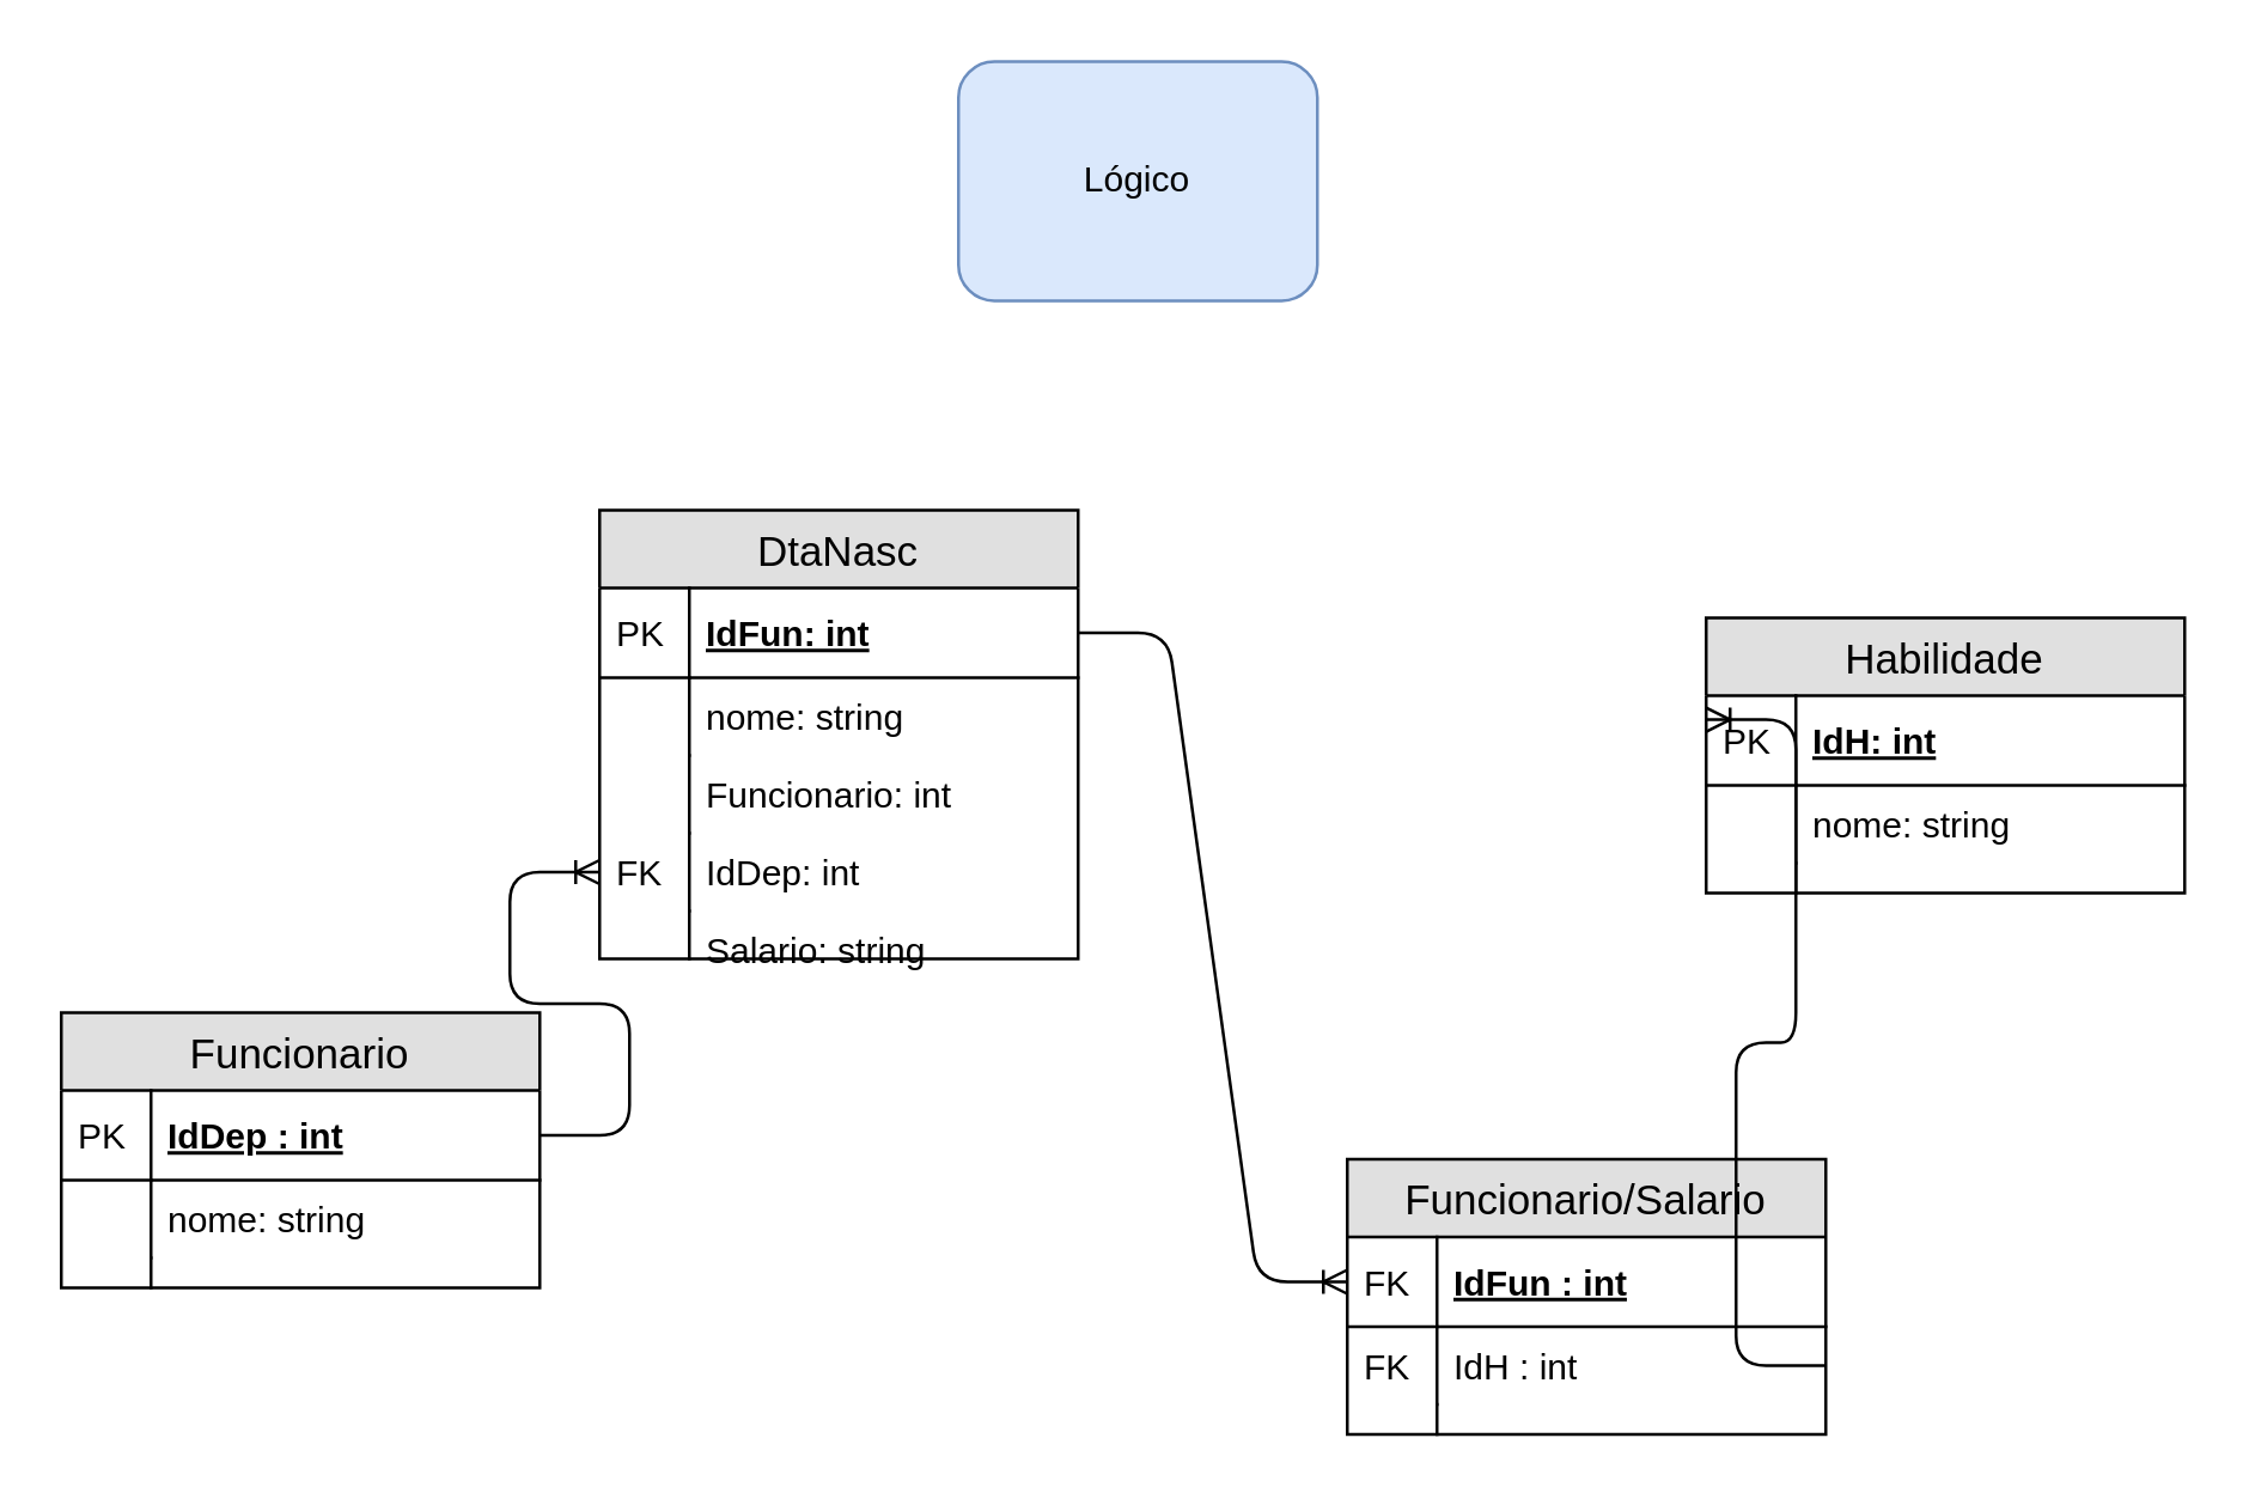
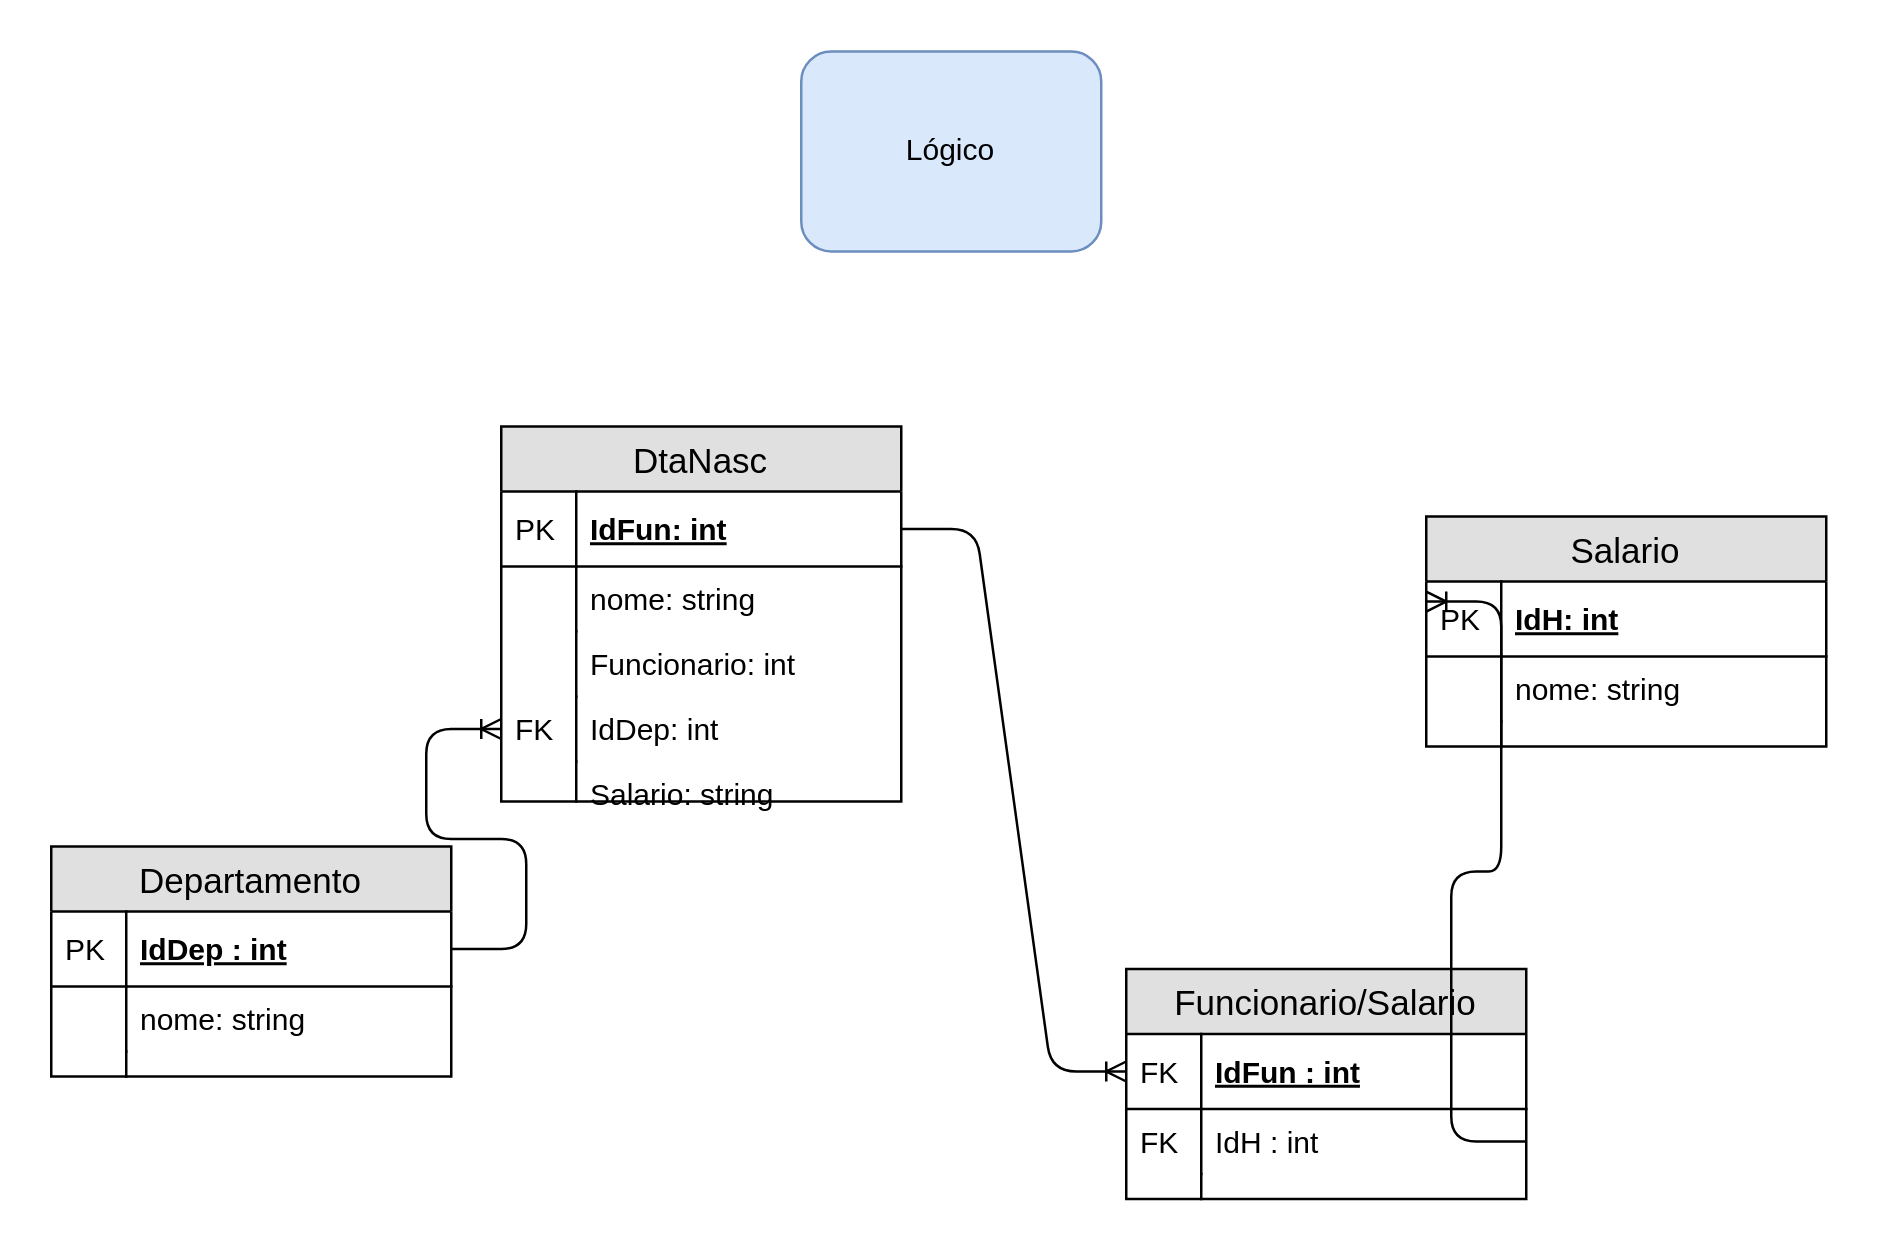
- <mxCell id="21" value="Habilidade" style="swimlane;fontStyle=0;childLayout=stackLayout;horizontal=1;startSize=26;fillColor=#e0e0e0;horizontalStack=0;resizeParent=1;resizeParentMax=0;resizeLast=0;collapsible=1;marginBottom=0;swimlaneFillColor=#ffffff;align=center;fontSize=14;" vertex="1" parent="1"><mxGeometry x="570" y="206" width="160" height="92" as="geometry" /></mxCell>
+ <mxCell id="21" value="Salario" style="swimlane;fontStyle=0;childLayout=stackLayout;horizontal=1;startSize=26;fillColor=#e0e0e0;horizontalStack=0;resizeParent=1;resizeParentMax=0;resizeLast=0;collapsible=1;marginBottom=0;swimlaneFillColor=#ffffff;align=center;fontSize=14;" vertex="1" parent="1"><mxGeometry x="570" y="206" width="160" height="92" as="geometry" /></mxCell>
- <mxCell id="14" value="Funcionario" style="swimlane;fontStyle=0;childLayout=stackLayout;horizontal=1;startSize=26;fillColor=#e0e0e0;horizontalStack=0;resizeParent=1;resizeParentMax=0;resizeLast=0;collapsible=1;marginBottom=0;swimlaneFillColor=#ffffff;align=center;fontSize=14;" vertex="1" parent="1"><mxGeometry x="20" y="338" width="160" height="92" as="geometry" /></mxCell>
+ <mxCell id="14" value="Departamento" style="swimlane;fontStyle=0;childLayout=stackLayout;horizontal=1;startSize=26;fillColor=#e0e0e0;horizontalStack=0;resizeParent=1;resizeParentMax=0;resizeLast=0;collapsible=1;marginBottom=0;swimlaneFillColor=#ffffff;align=center;fontSize=14;" vertex="1" parent="1"><mxGeometry x="20" y="338" width="160" height="92" as="geometry" /></mxCell>
